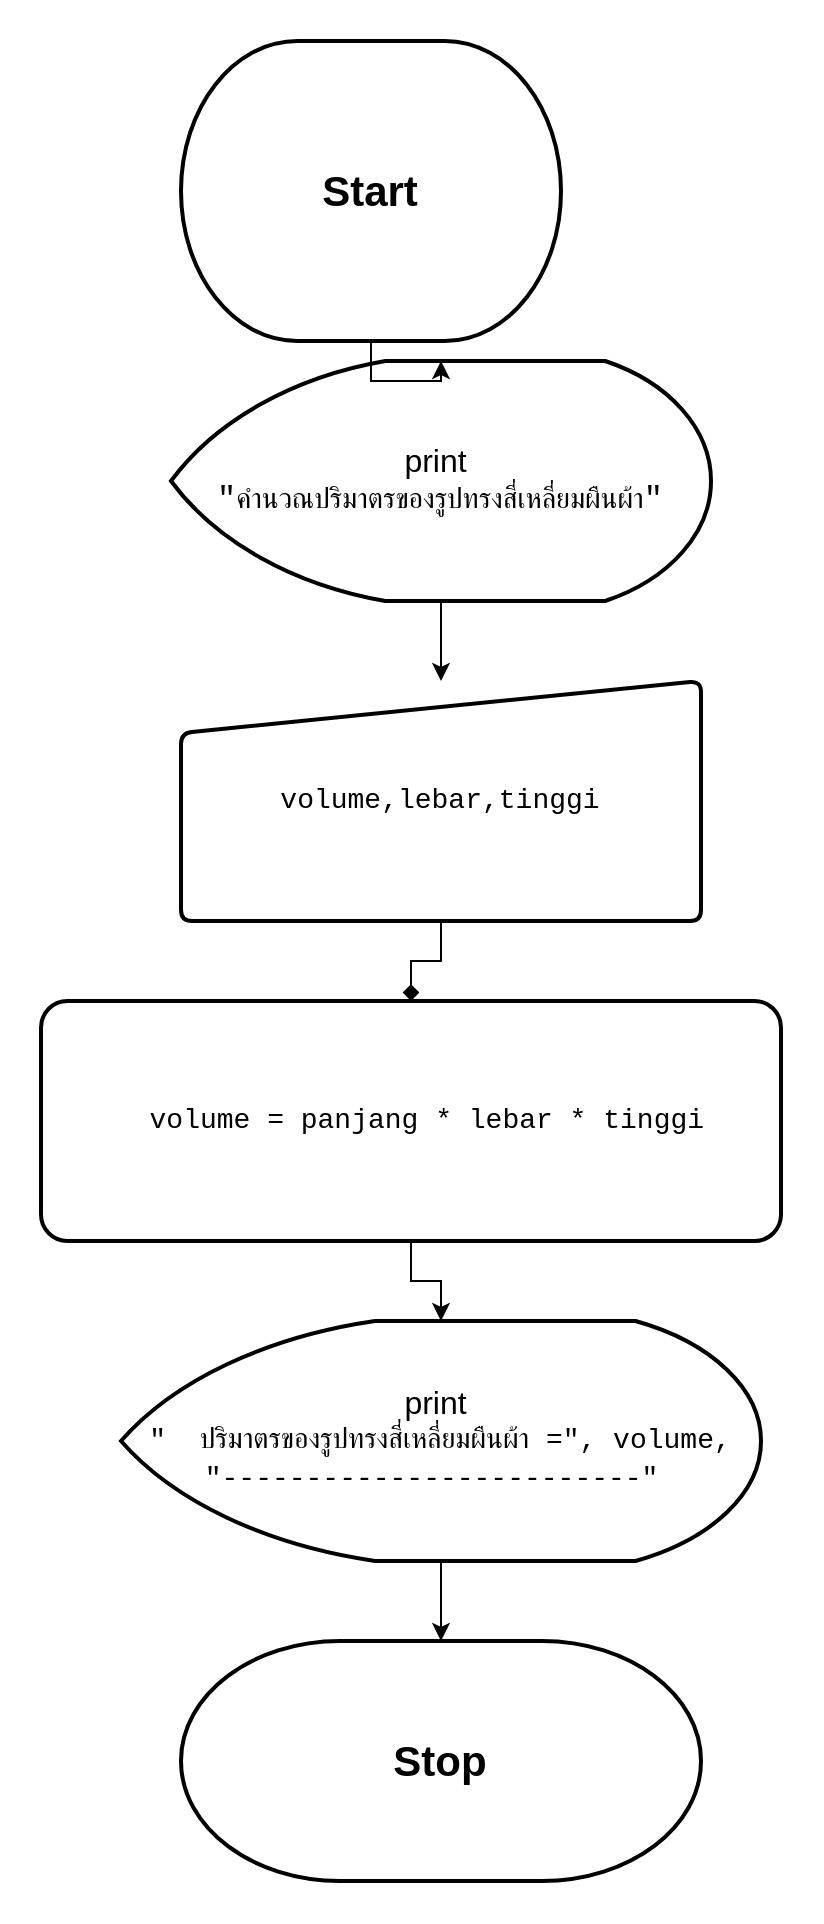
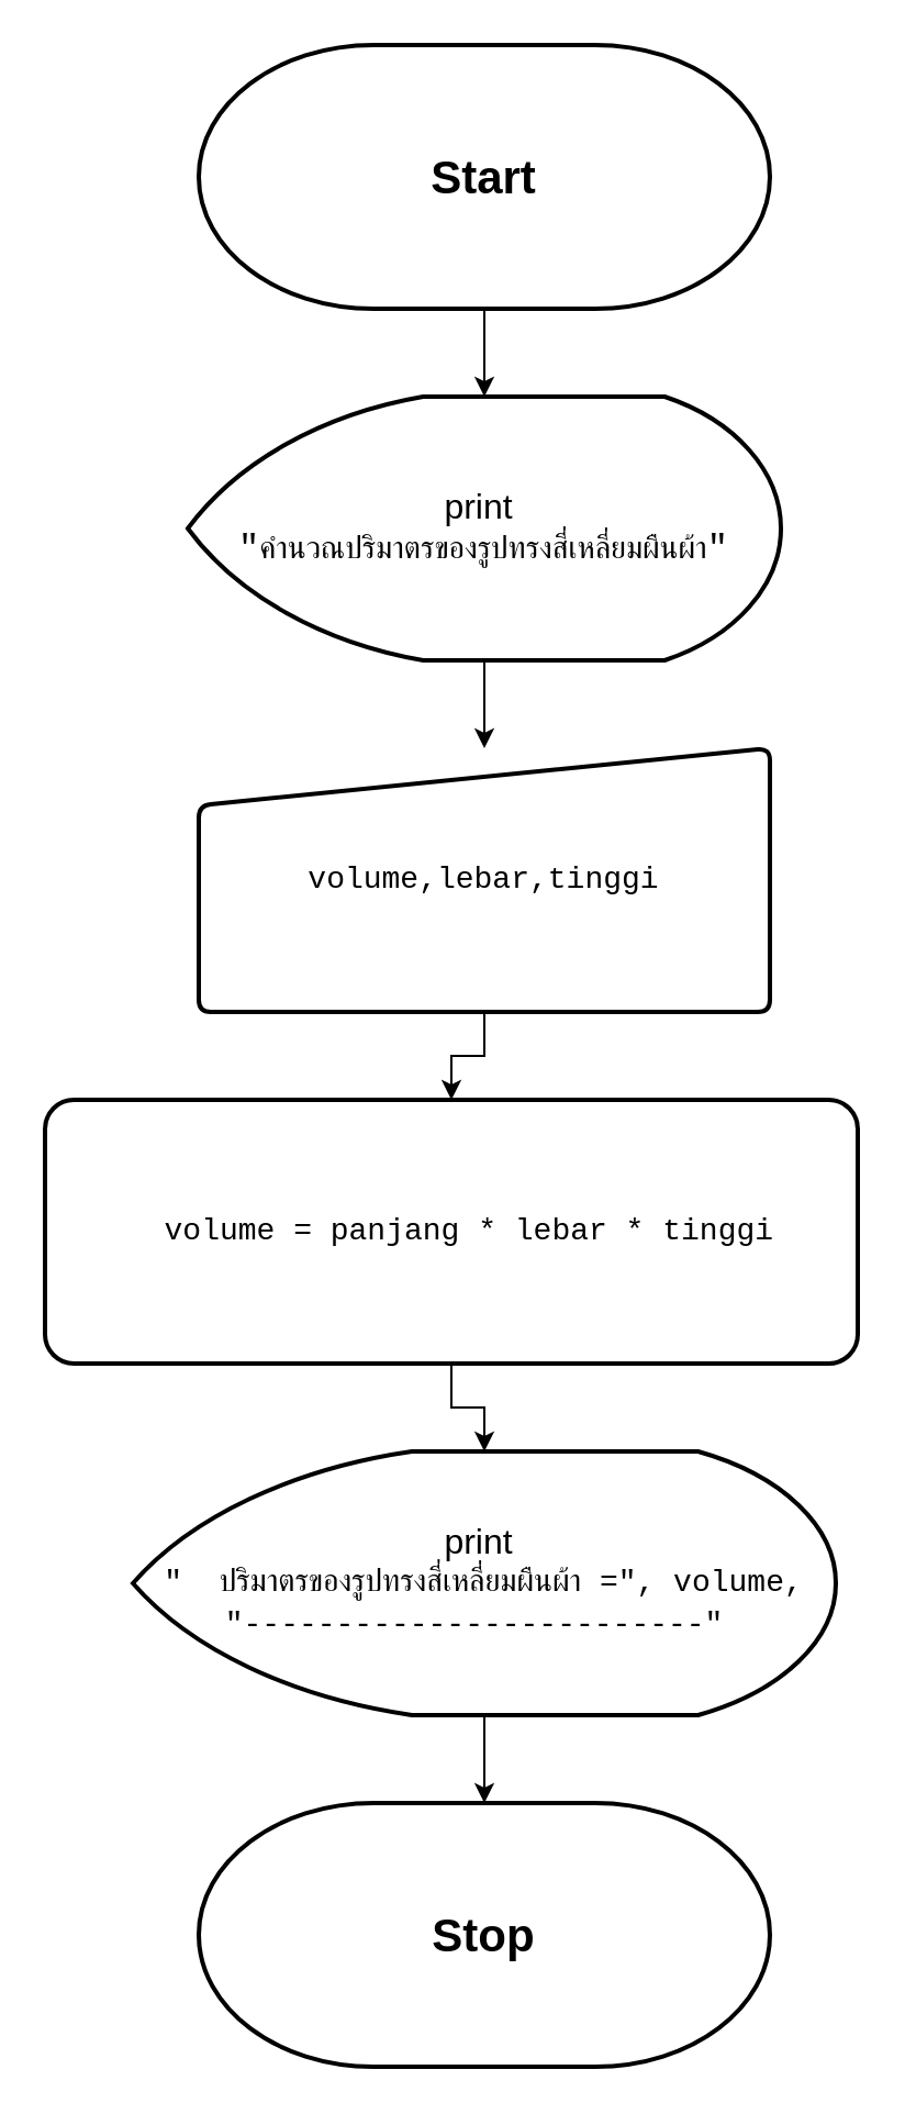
- <mxCell id="2" value="&lt;font style=&quot;font-size: 21px;&quot;&gt;&lt;b&gt;Start&lt;/b&gt;&lt;/font&gt;" style="strokeWidth=2;html=1;shape=mxgraph.flowchart.terminator;whiteSpace=wrap;" vertex="1" parent="1"><mxGeometry x="90" y="20" width="190" height="150" as="geometry" /></mxCell>
+ <mxCell id="2" value="&lt;font style=&quot;font-size: 21px;&quot;&gt;&lt;b&gt;Start&lt;/b&gt;&lt;/font&gt;" style="strokeWidth=2;html=1;shape=mxgraph.flowchart.terminator;whiteSpace=wrap;" vertex="1" parent="1"><mxGeometry x="90" y="20" width="260" height="120" as="geometry" /></mxCell>
- <mxCell id="6" value="" style="edgeStyle=orthogonalEdgeStyle;rounded=0;orthogonalLoop=1;jettySize=auto;html=1;endArrow=diamond;" edge="1" parent="1" source="7" target="9"><mxGeometry relative="1" as="geometry" /></mxCell>
+ <mxCell id="6" value="" style="edgeStyle=orthogonalEdgeStyle;rounded=0;orthogonalLoop=1;jettySize=auto;html=1;" edge="1" parent="1" source="7" target="9"><mxGeometry relative="1" as="geometry" /></mxCell>
